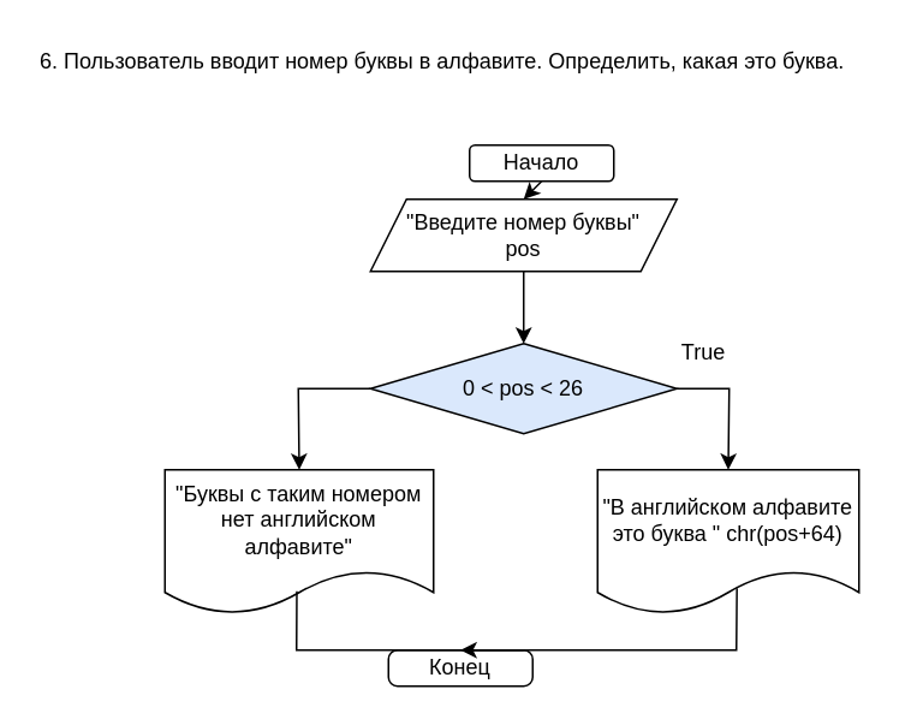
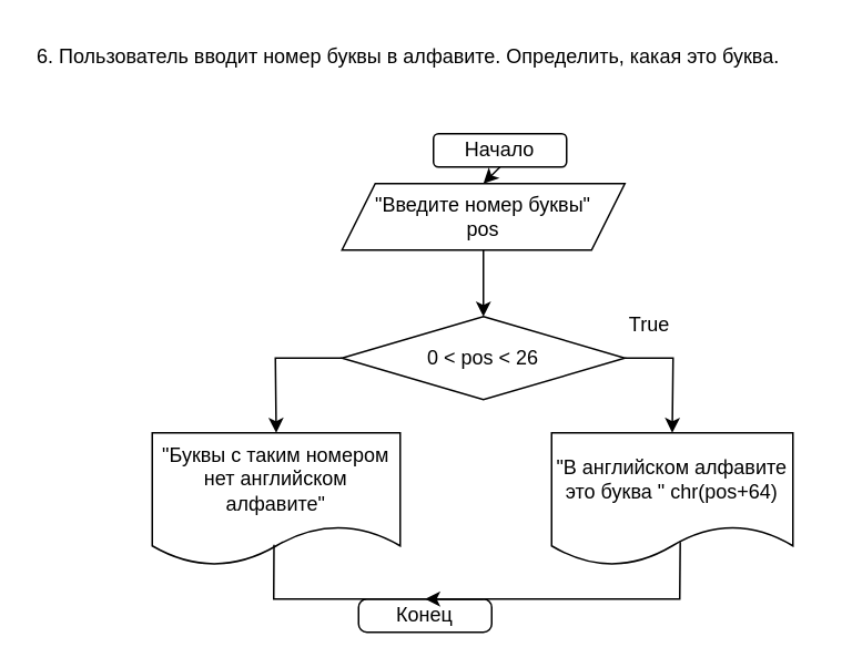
- <mxCell id="4" value="0 &amp;lt; pos &amp;lt; 26" style="rhombus;whiteSpace=wrap;html=1;fillColor=#dae8fc;" parent="1" vertex="1"><mxGeometry x="205" y="190" width="170" height="50" as="geometry" /></mxCell>
+ <mxCell id="4" value="0 &amp;lt; pos &amp;lt; 26" style="rhombus;whiteSpace=wrap;html=1;" parent="1" vertex="1"><mxGeometry x="205" y="190" width="170" height="50" as="geometry" /></mxCell>
